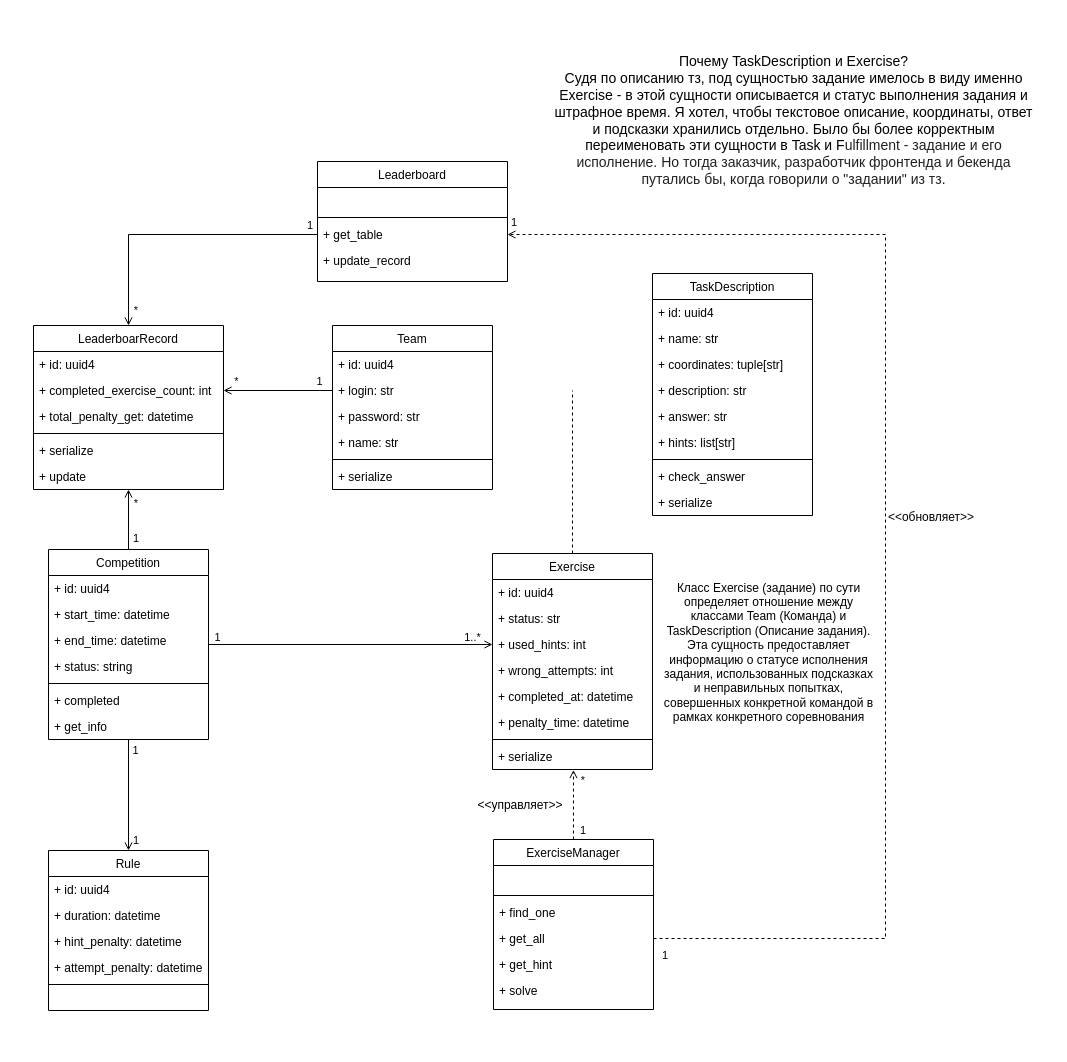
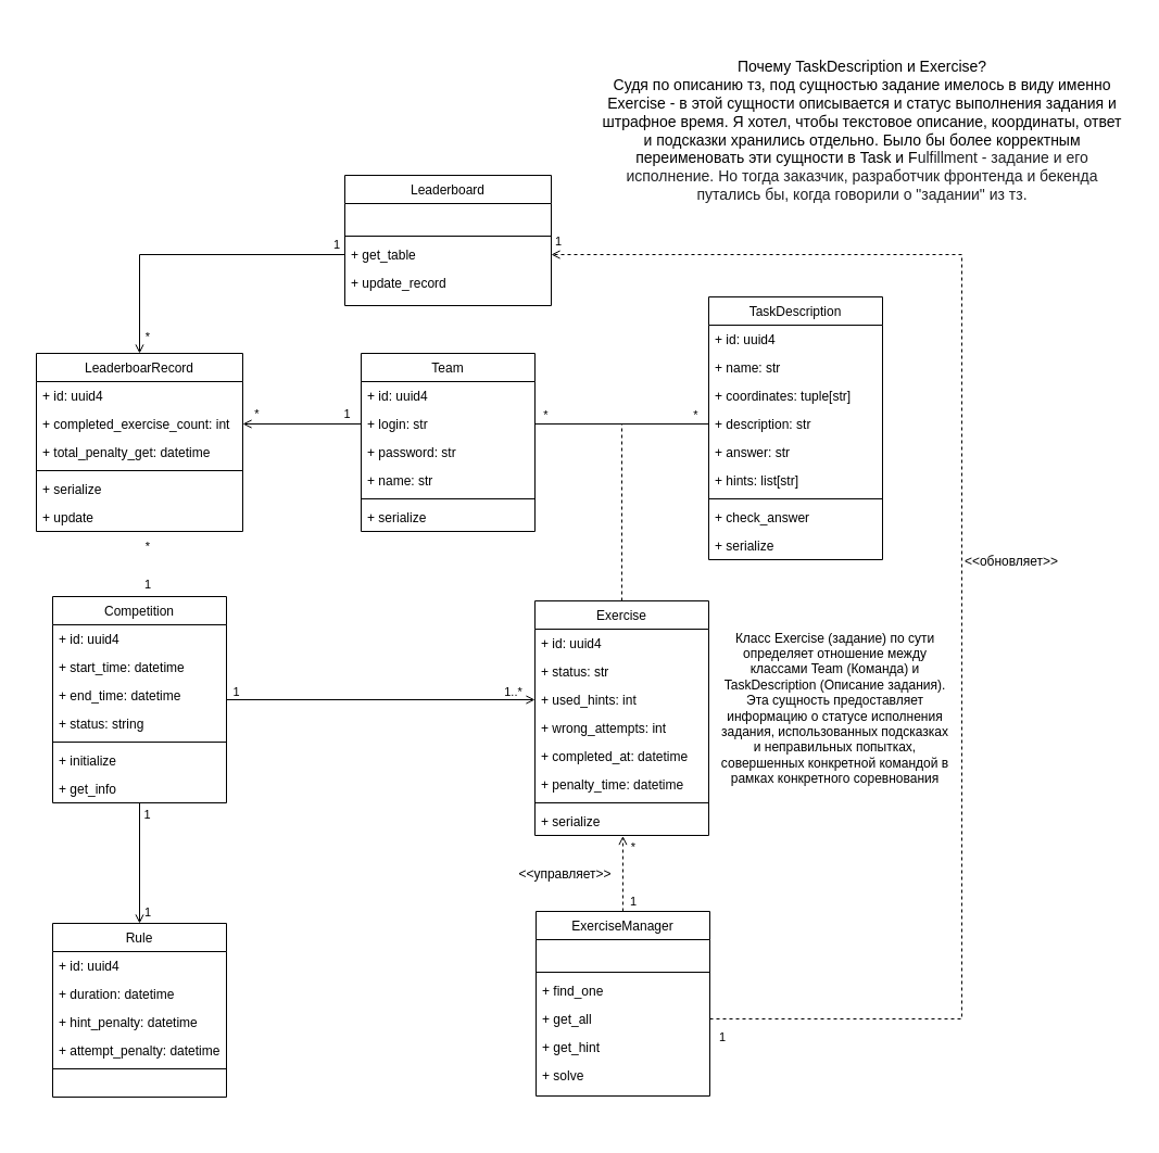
+ <mxCell id="42" style="edgeStyle=orthogonalEdgeStyle;rounded=0;orthogonalLoop=1;jettySize=auto;html=1;endArrow=none;endFill=0;" parent="1" source="4" target="13" edge="1"><mxGeometry relative="1" as="geometry" /></mxCell>
+ <mxCell id="43" value="*" style="edgeLabel;html=1;align=center;verticalAlign=middle;resizable=0;points=[];" parent="42" vertex="1" connectable="0"><mxGeometry x="-0.885" y="2" relative="1" as="geometry"><mxPoint y="-7" as="offset" /></mxGeometry></mxCell>
+ <mxCell id="44" value="*" style="edgeLabel;html=1;align=center;verticalAlign=middle;resizable=0;points=[];" parent="42" vertex="1" connectable="0"><mxGeometry x="0.833" y="2" relative="1" as="geometry"><mxPoint y="-7" as="offset" /></mxGeometry></mxCell>
- <mxCell id="23" style="edgeStyle=orthogonalEdgeStyle;rounded=0;orthogonalLoop=1;jettySize=auto;html=1;entryX=0.5;entryY=1;entryDx=0;entryDy=0;endArrow=open;endFill=0;" parent="1" source="24" target="57" edge="1"><mxGeometry relative="1" as="geometry" /></mxCell>
- <mxCell id="30" value="+ completed" style="text;align=left;verticalAlign=top;spacingLeft=4;spacingRight=4;overflow=hidden;rotatable=0;points=[[0,0.5],[1,0.5]];portConstraint=eastwest;" parent="24" vertex="1"><mxGeometry y="138" width="160" height="26" as="geometry" /></mxCell>
+ <mxCell id="30" value="+ initialize" style="text;align=left;verticalAlign=top;spacingLeft=4;spacingRight=4;overflow=hidden;rotatable=0;points=[[0,0.5],[1,0.5]];portConstraint=eastwest;" parent="24" vertex="1"><mxGeometry y="138" width="160" height="26" as="geometry" /></mxCell>
